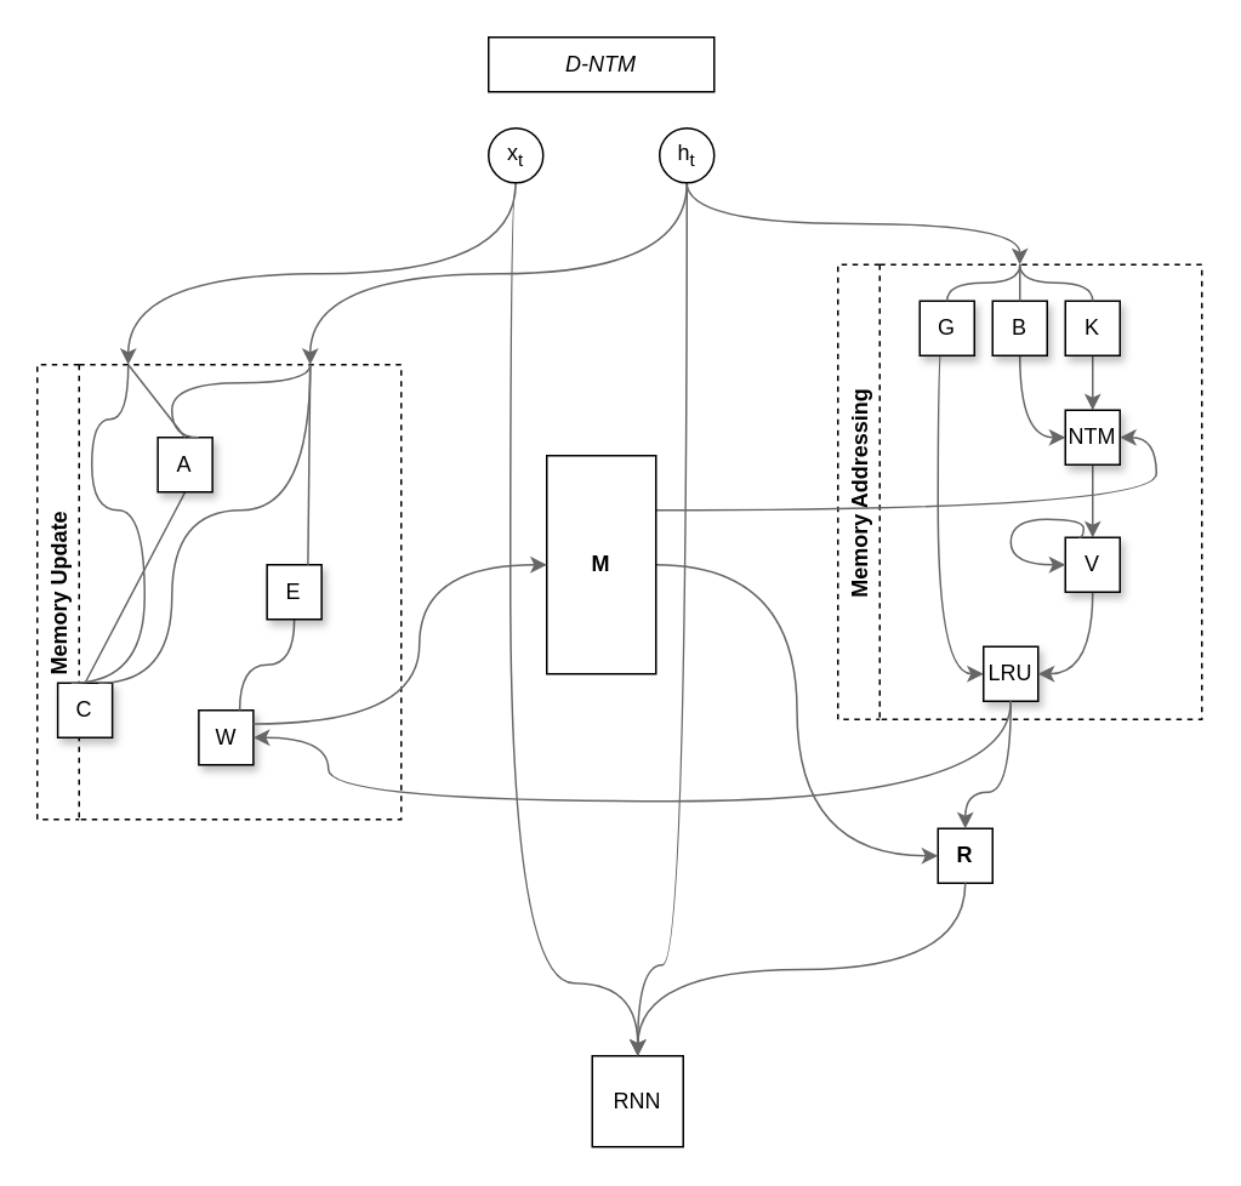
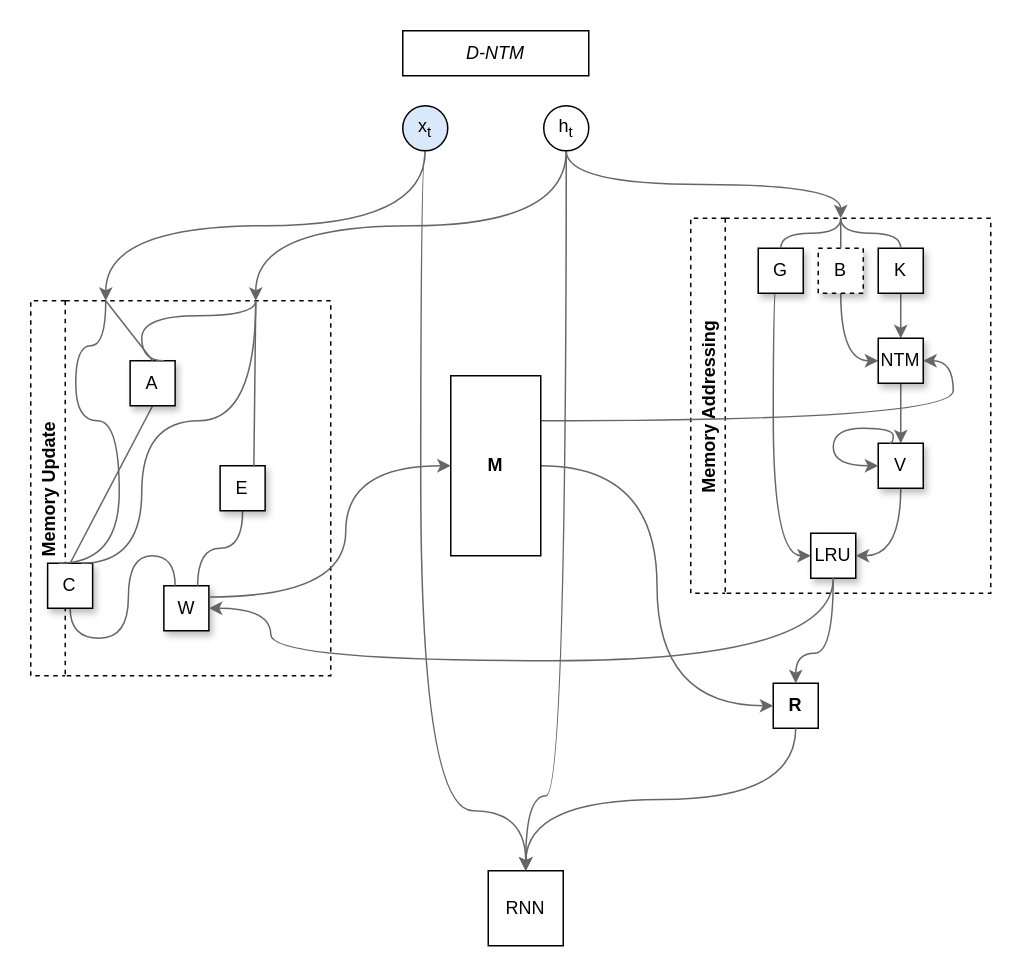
- <mxCell id="46" value="x&lt;sub&gt;t&lt;/sub&gt;" style="ellipse;whiteSpace=wrap;html=1;aspect=fixed;" vertex="1" parent="1"><mxGeometry x="268" y="70" width="30" height="30" as="geometry" /></mxCell>
+ <mxCell id="46" value="x&lt;sub&gt;t&lt;/sub&gt;" style="ellipse;whiteSpace=wrap;html=1;aspect=fixed;fillColor=#dae8fc;" vertex="1" parent="1"><mxGeometry x="268" y="70" width="30" height="30" as="geometry" /></mxCell>
- <mxCell id="10" value="B" style="whiteSpace=wrap;html=1;aspect=fixed;rounded=0;shadow=1;" parent="5" vertex="1"><mxGeometry x="85" y="20" width="30" height="30" as="geometry" /></mxCell>
+ <mxCell id="10" value="B" style="whiteSpace=wrap;html=1;aspect=fixed;rounded=0;shadow=1;dashed=1;" parent="5" vertex="1"><mxGeometry x="85" y="20" width="30" height="30" as="geometry" /></mxCell>
+ <mxCell id="34" style="edgeStyle=orthogonalEdgeStyle;curved=1;rounded=0;orthogonalLoop=1;jettySize=auto;html=1;exitX=0.5;exitY=1;exitDx=0;exitDy=0;entryX=0.25;entryY=0;entryDx=0;entryDy=0;endArrow=none;endFill=0;fillColor=#f5f5f5;strokeColor=#666666;" edge="1" parent="28" source="35" target="31"><mxGeometry relative="1" as="geometry" /></mxCell>
